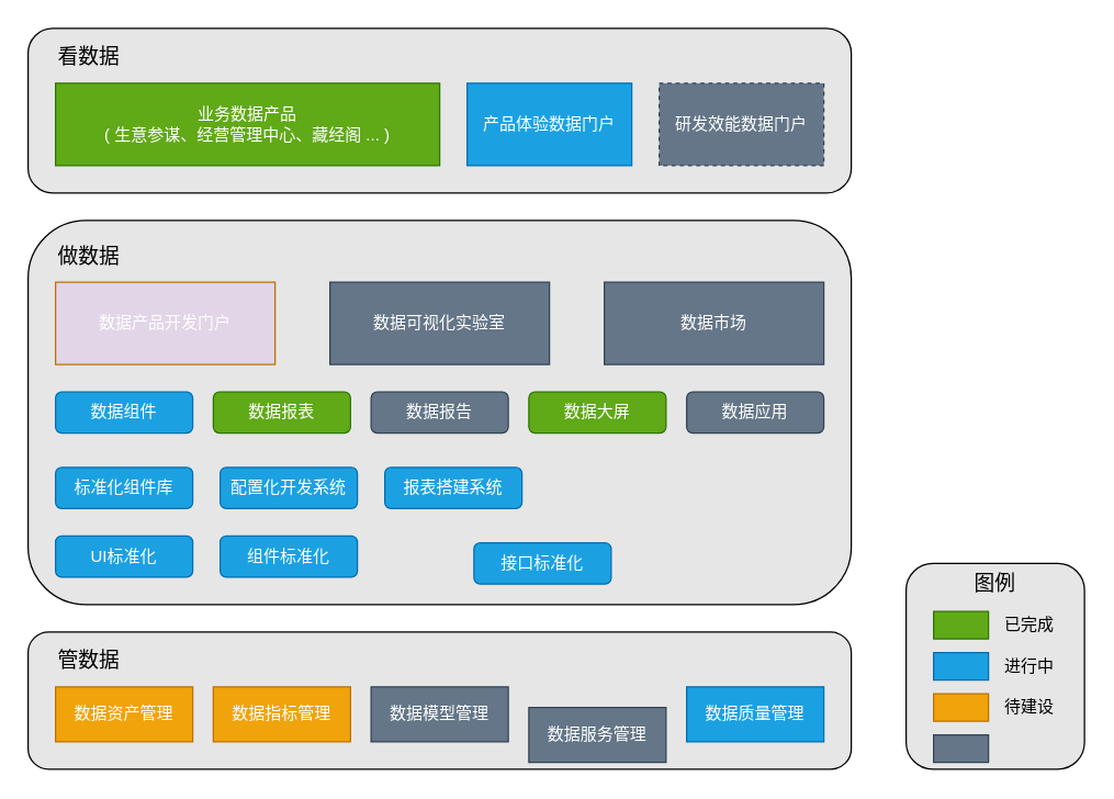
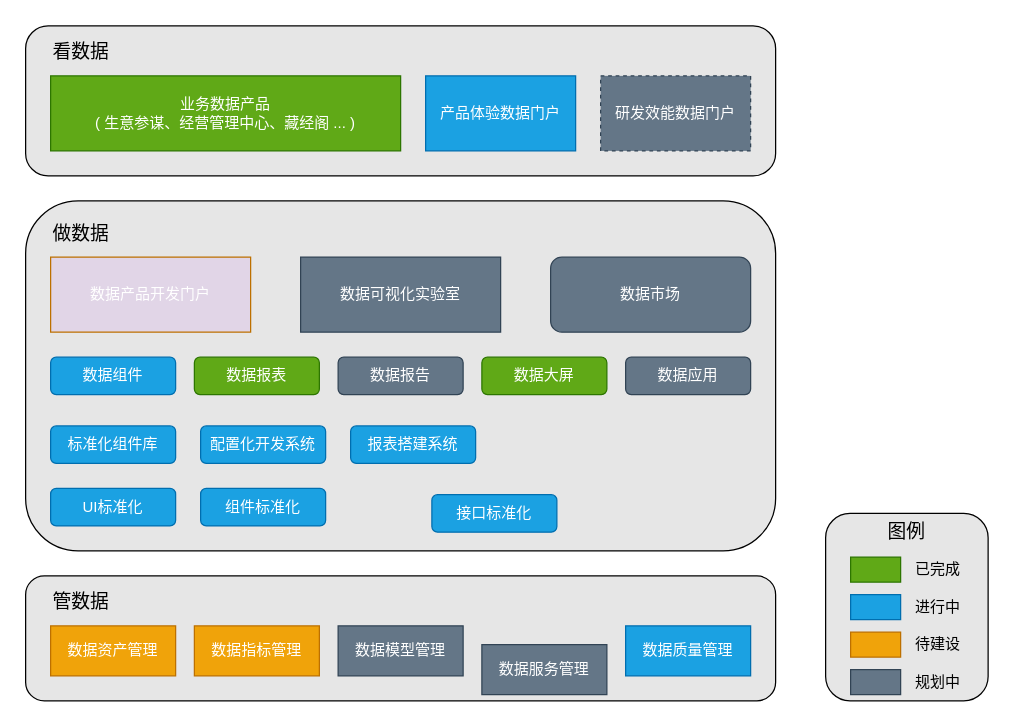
- <mxCell id="30" value="数据市场" style="rounded=0;whiteSpace=wrap;html=1;fillColor=#647687;strokeColor=#314354;fontColor=#ffffff;" vertex="1" parent="1"><mxGeometry x="440" y="205" width="160" height="60" as="geometry" /></mxCell>
+ <mxCell id="30" value="数据市场" style="whiteSpace=wrap;html=1;fillColor=#647687;strokeColor=#314354;fontColor=#ffffff;rounded=1;" vertex="1" parent="1"><mxGeometry x="440" y="205" width="160" height="60" as="geometry" /></mxCell>
+ <mxCell id="39" value="规划中" style="text;html=1;strokeColor=none;fillColor=none;align=center;verticalAlign=middle;whiteSpace=wrap;rounded=0;" vertex="1" parent="31"><mxGeometry x="50" y="90" width="40" height="20" as="geometry" /></mxCell>
